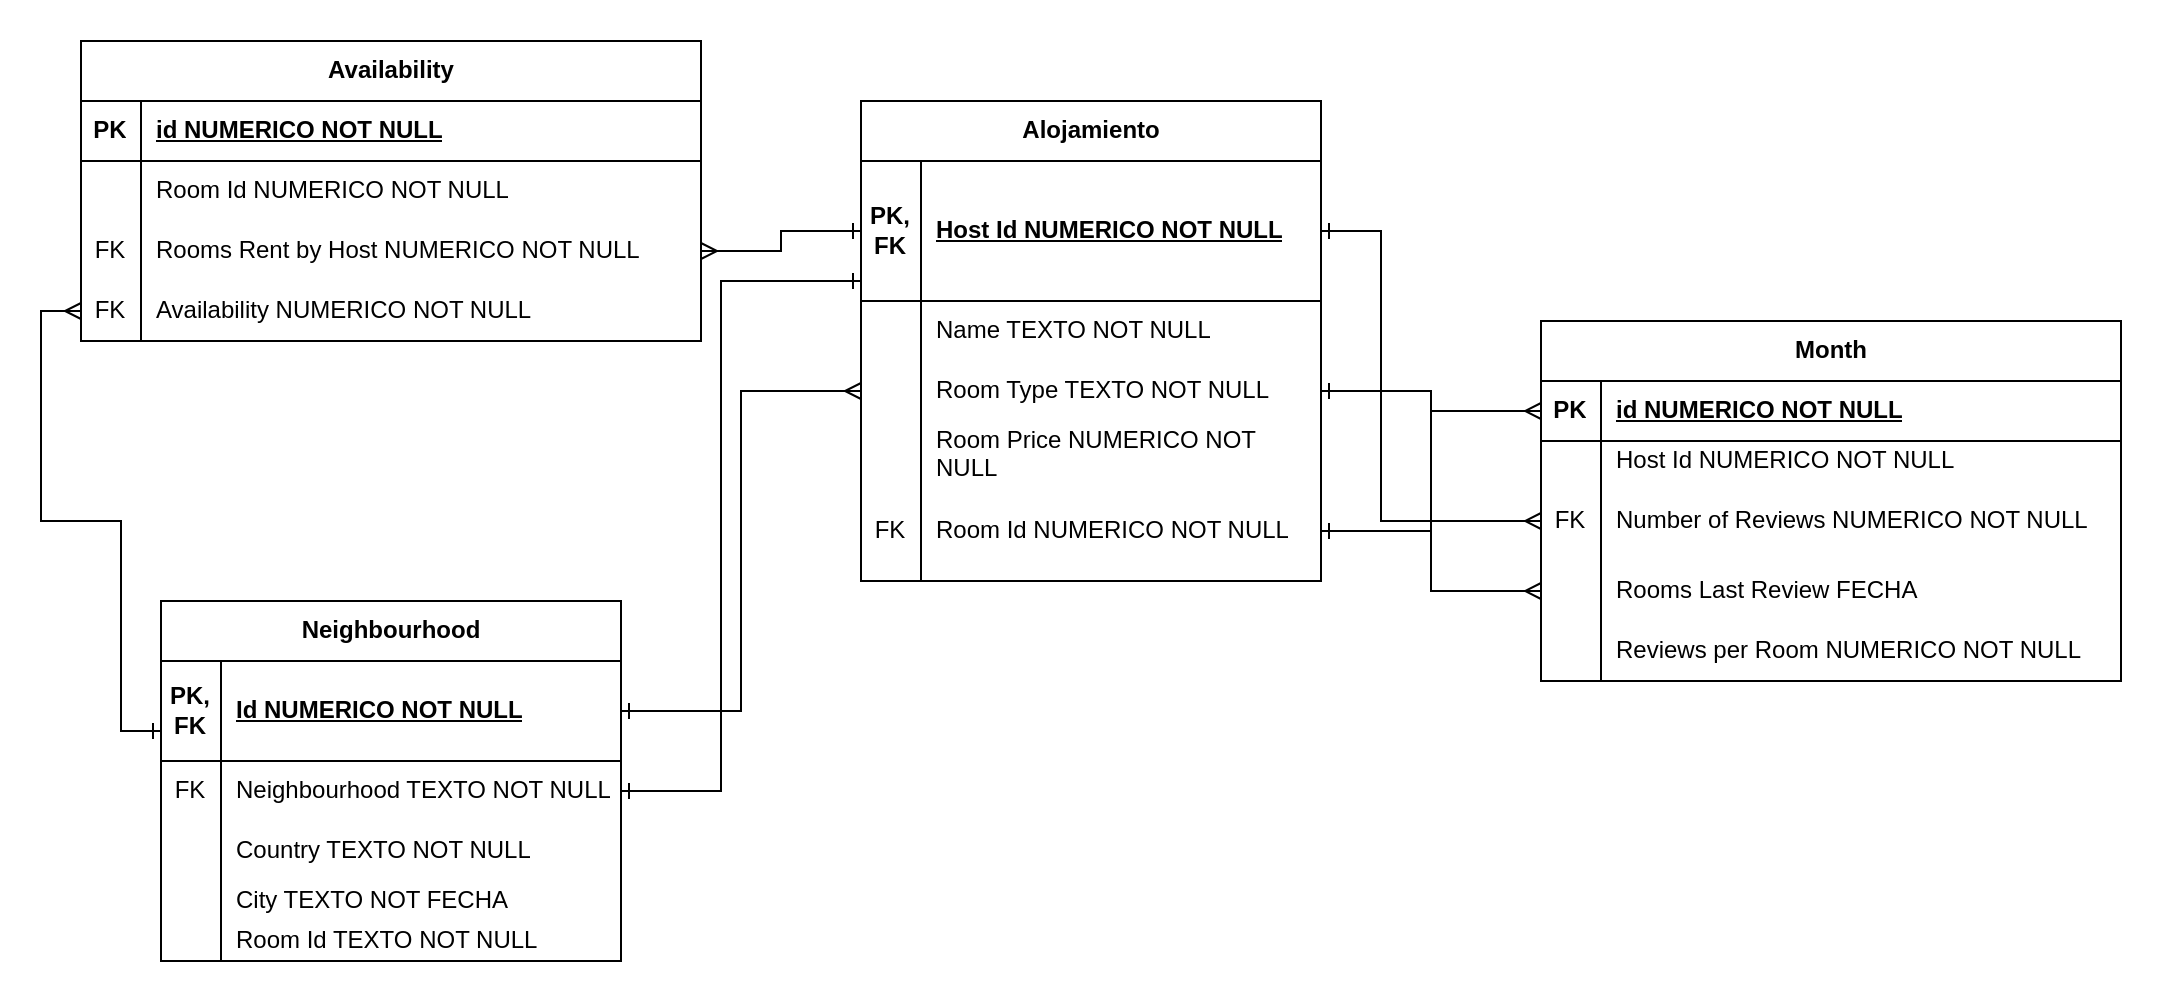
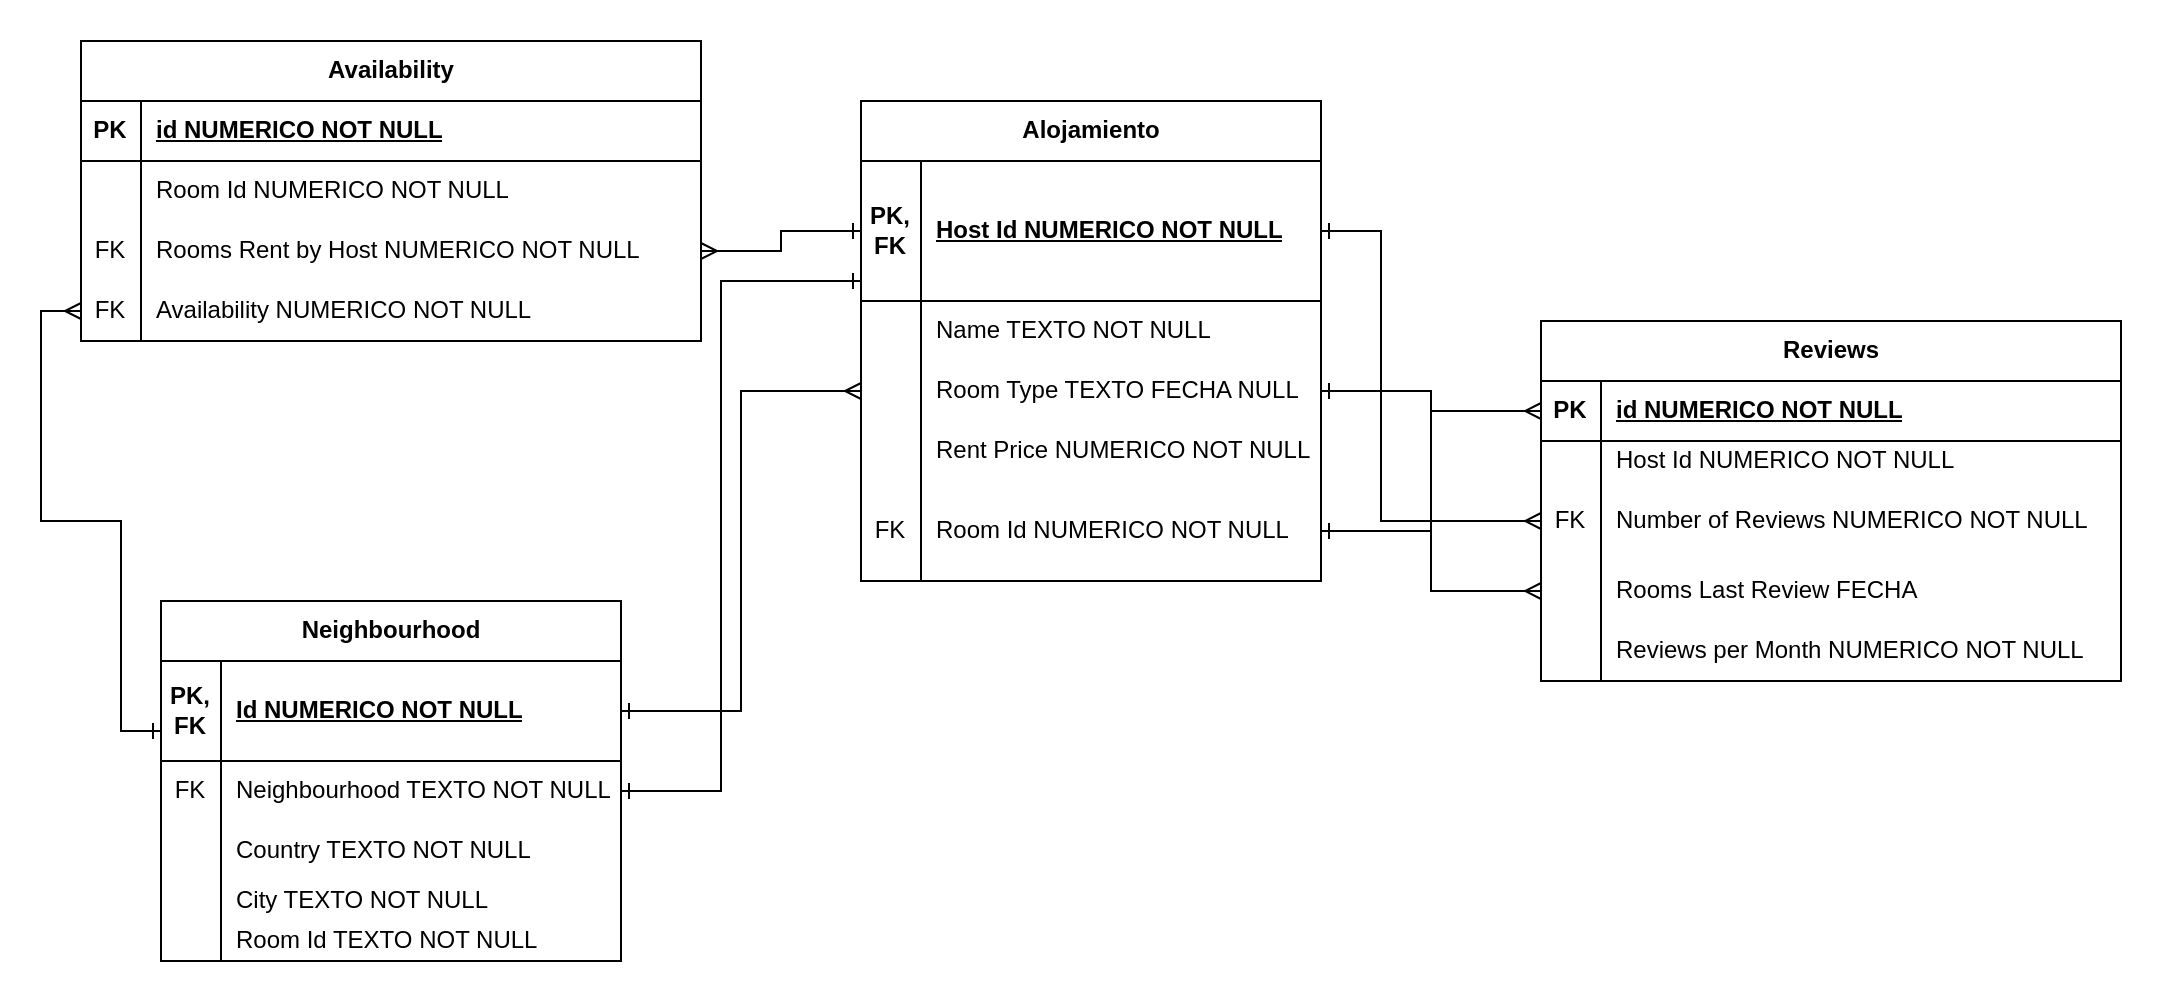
- <mxCell id="18" value="Month" style="shape=table;startSize=30;container=1;collapsible=1;childLayout=tableLayout;fixedRows=1;rowLines=0;fontStyle=1;align=center;resizeLast=1;html=1;" parent="1" vertex="1"><mxGeometry x="770" y="160" width="290" height="180" as="geometry" /></mxCell>
+ <mxCell id="18" value="Reviews" style="shape=table;startSize=30;container=1;collapsible=1;childLayout=tableLayout;fixedRows=1;rowLines=0;fontStyle=1;align=center;resizeLast=1;html=1;" parent="1" vertex="1"><mxGeometry x="770" y="160" width="290" height="180" as="geometry" /></mxCell>
- <mxCell id="11" value="Room Type TEXTO NOT NULL" style="shape=partialRectangle;connectable=0;fillColor=none;top=0;left=0;bottom=0;right=0;align=left;spacingLeft=6;overflow=hidden;whiteSpace=wrap;html=1;" parent="9" vertex="1"><mxGeometry x="30" width="200" height="30" as="geometry"><mxRectangle width="200" height="30" as="alternateBounds" /></mxGeometry></mxCell>
+ <mxCell id="11" value="Room Type TEXTO FECHA NULL" style="shape=partialRectangle;connectable=0;fillColor=none;top=0;left=0;bottom=0;right=0;align=left;spacingLeft=6;overflow=hidden;whiteSpace=wrap;html=1;" parent="9" vertex="1"><mxGeometry x="30" width="200" height="30" as="geometry"><mxRectangle width="200" height="30" as="alternateBounds" /></mxGeometry></mxCell>
- <mxCell id="14" value="Room Price NUMERICO NOT NULL" style="shape=partialRectangle;connectable=0;fillColor=none;top=0;left=0;bottom=0;right=0;align=left;spacingLeft=6;overflow=hidden;whiteSpace=wrap;html=1;" parent="12" vertex="1"><mxGeometry x="30" width="200" height="30" as="geometry"><mxRectangle width="200" height="30" as="alternateBounds" /></mxGeometry></mxCell>
+ <mxCell id="14" value="Rent Price NUMERICO NOT NULL" style="shape=partialRectangle;connectable=0;fillColor=none;top=0;left=0;bottom=0;right=0;align=left;spacingLeft=6;overflow=hidden;whiteSpace=wrap;html=1;" parent="12" vertex="1"><mxGeometry x="30" width="200" height="30" as="geometry"><mxRectangle width="200" height="30" as="alternateBounds" /></mxGeometry></mxCell>
- <mxCell id="33" value="Reviews per Room NUMERICO NOT NULL" style="shape=partialRectangle;connectable=0;fillColor=none;top=0;left=0;bottom=0;right=0;align=left;spacingLeft=6;overflow=hidden;whiteSpace=wrap;html=1;" parent="31" vertex="1"><mxGeometry x="30" width="260" height="30" as="geometry"><mxRectangle width="260" height="30" as="alternateBounds" /></mxGeometry></mxCell>
+ <mxCell id="33" value="Reviews per Month NUMERICO NOT NULL" style="shape=partialRectangle;connectable=0;fillColor=none;top=0;left=0;bottom=0;right=0;align=left;spacingLeft=6;overflow=hidden;whiteSpace=wrap;html=1;" parent="31" vertex="1"><mxGeometry x="30" width="260" height="30" as="geometry"><mxRectangle width="260" height="30" as="alternateBounds" /></mxGeometry></mxCell>
- <mxCell id="59" value="City TEXTO NOT FECHA" style="shape=partialRectangle;connectable=0;fillColor=none;top=0;left=0;bottom=0;right=0;align=left;spacingLeft=6;overflow=hidden;whiteSpace=wrap;html=1;" vertex="1" parent="57"><mxGeometry x="30" width="200" height="20" as="geometry"><mxRectangle width="200" height="20" as="alternateBounds" /></mxGeometry></mxCell>
+ <mxCell id="59" value="City TEXTO NOT NULL" style="shape=partialRectangle;connectable=0;fillColor=none;top=0;left=0;bottom=0;right=0;align=left;spacingLeft=6;overflow=hidden;whiteSpace=wrap;html=1;" vertex="1" parent="57"><mxGeometry x="30" width="200" height="20" as="geometry"><mxRectangle width="200" height="20" as="alternateBounds" /></mxGeometry></mxCell>
